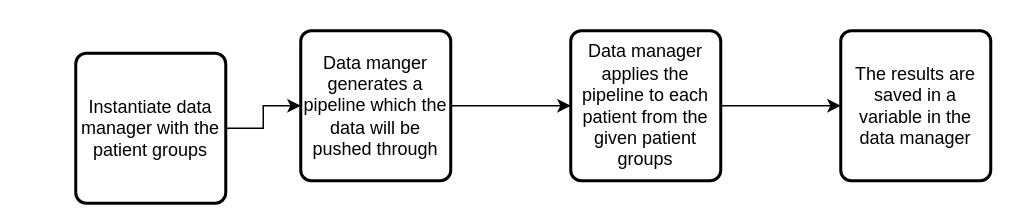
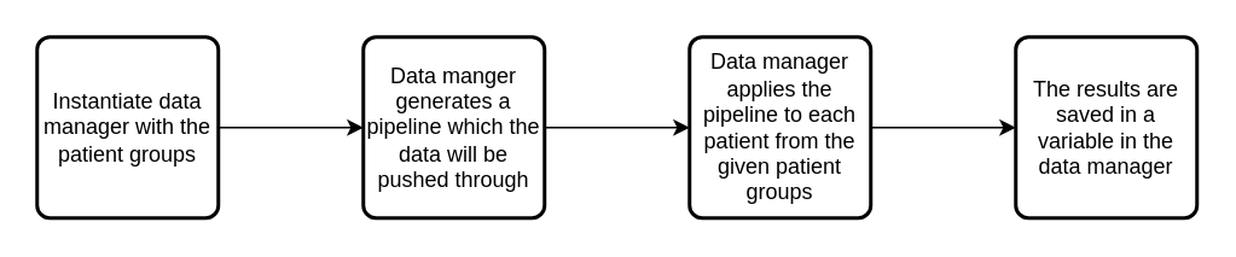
- <mxCell id="3" value="&lt;div&gt;Instantiate data manager with the patient groups &lt;/div&gt;" style="rounded=1;whiteSpace=wrap;html=1;absoluteArcSize=1;arcSize=14;strokeWidth=2;" vertex="1" parent="1"><mxGeometry x="50" y="35" width="100" height="100" as="geometry" /></mxCell>
+ <mxCell id="3" value="&lt;div&gt;Instantiate data manager with the patient groups &lt;/div&gt;" style="rounded=1;whiteSpace=wrap;html=1;absoluteArcSize=1;arcSize=14;strokeWidth=2;" vertex="1" parent="1"><mxGeometry x="20" y="20" width="100" height="100" as="geometry" /></mxCell>
